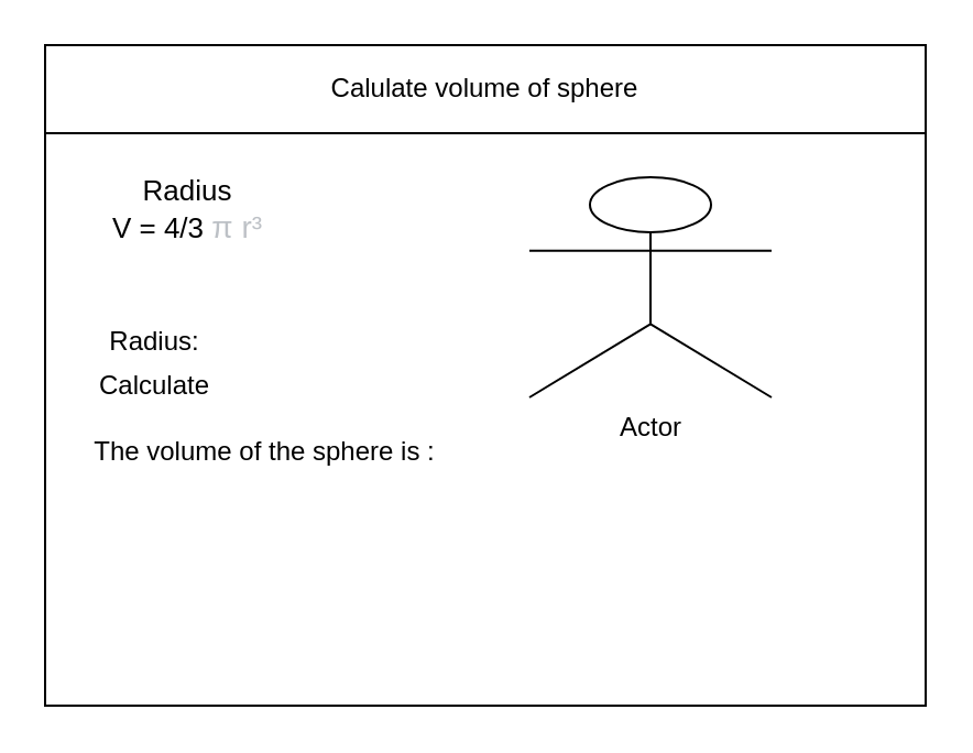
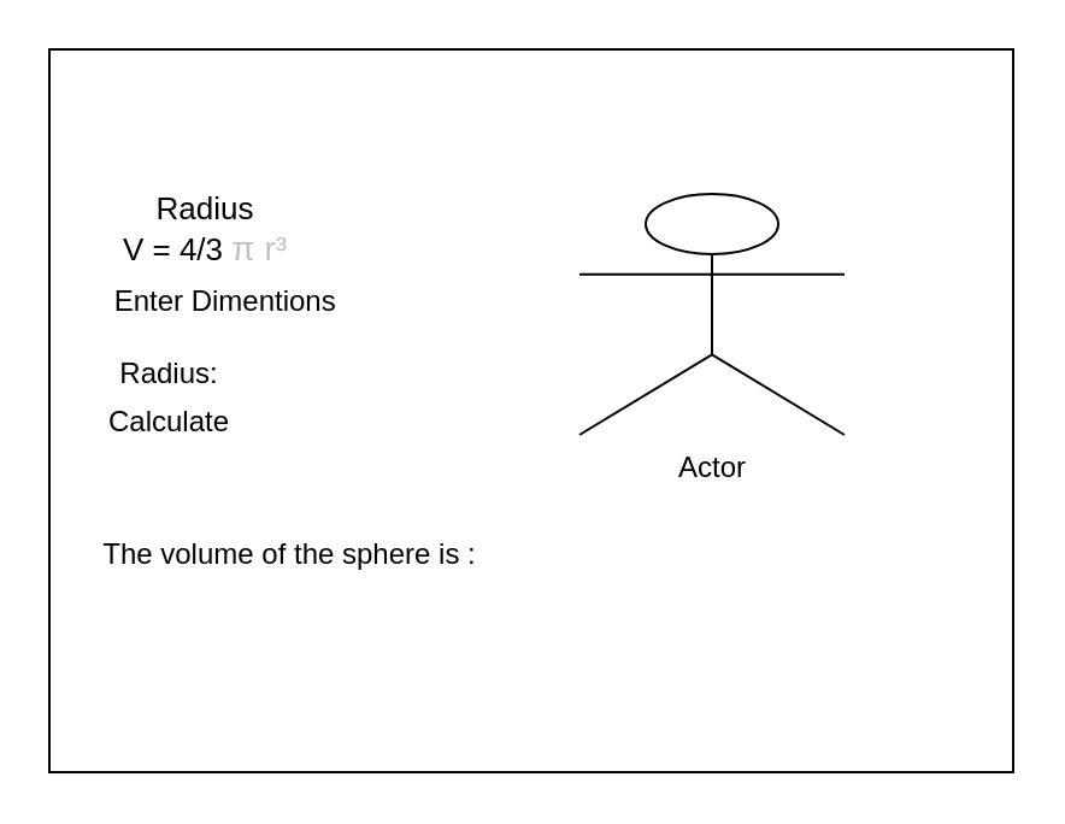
- <mxCell id="3" value="Calulate volume of sphere" style="rounded=0;whiteSpace=wrap;html=1;" parent="1" vertex="1"><mxGeometry x="20" y="20" width="400" height="40" as="geometry" /></mxCell>
+ <mxCell id="5" value="Enter Dimentions&amp;nbsp;" style="text;html=1;strokeColor=none;fillColor=none;align=center;verticalAlign=middle;whiteSpace=wrap;rounded=0;" vertex="1" parent="1"><mxGeometry x="40" y="110" width="110" height="30" as="geometry" /></mxCell>
- <mxCell id="8" value="The volume of the sphere is :" style="text;html=1;strokeColor=none;fillColor=none;align=center;verticalAlign=middle;whiteSpace=wrap;rounded=0;" vertex="1" parent="1"><mxGeometry x="40" y="190" width="160" height="30" as="geometry" /></mxCell>
+ <mxCell id="8" value="The volume of the sphere is :" style="text;html=1;strokeColor=none;fillColor=none;align=center;verticalAlign=middle;whiteSpace=wrap;rounded=0;" vertex="1" parent="1"><mxGeometry x="40" y="215" width="160" height="30" as="geometry" /></mxCell>
